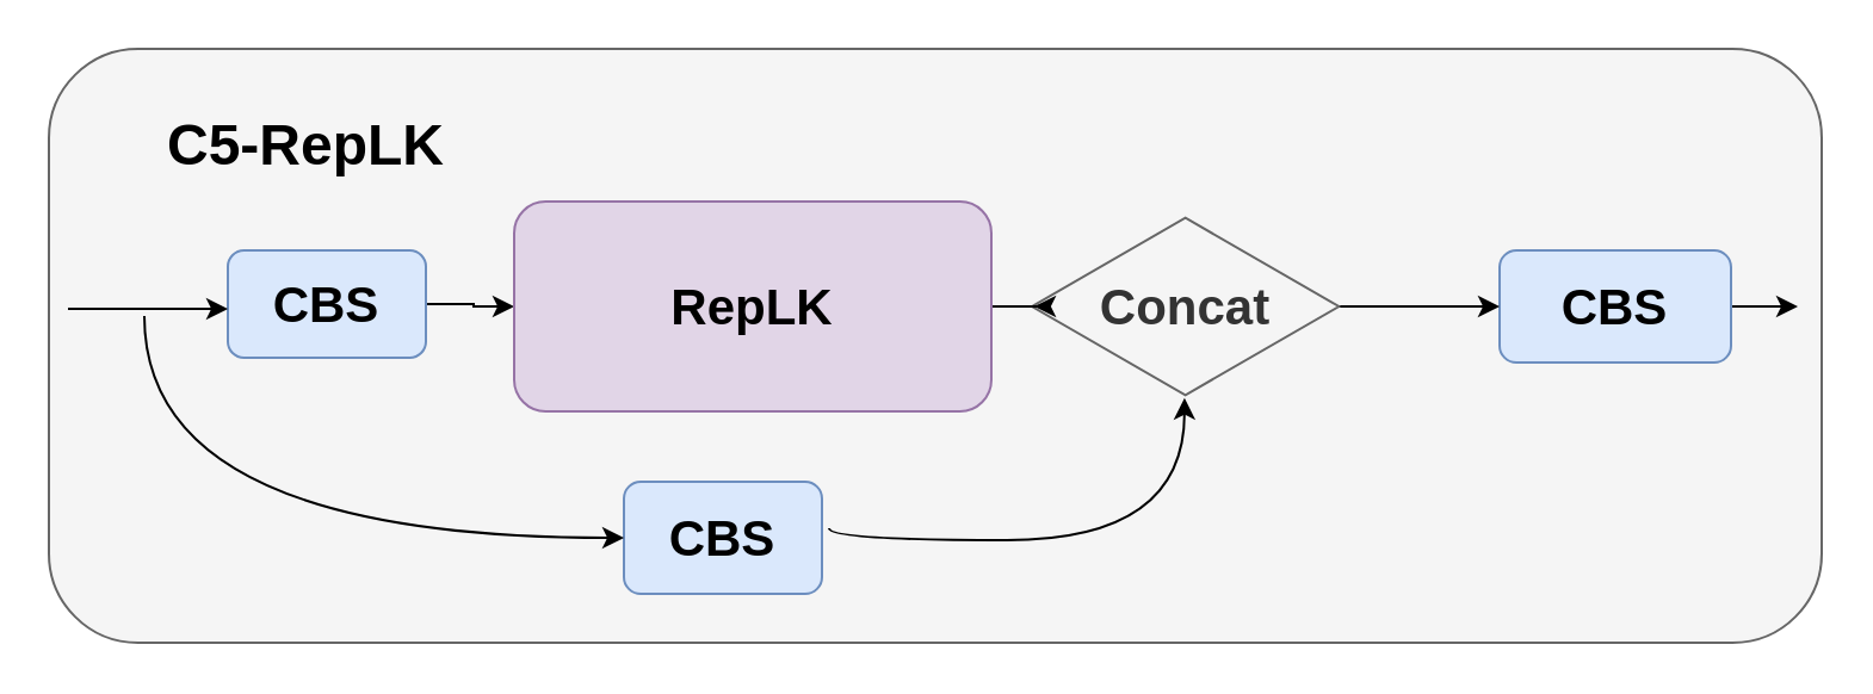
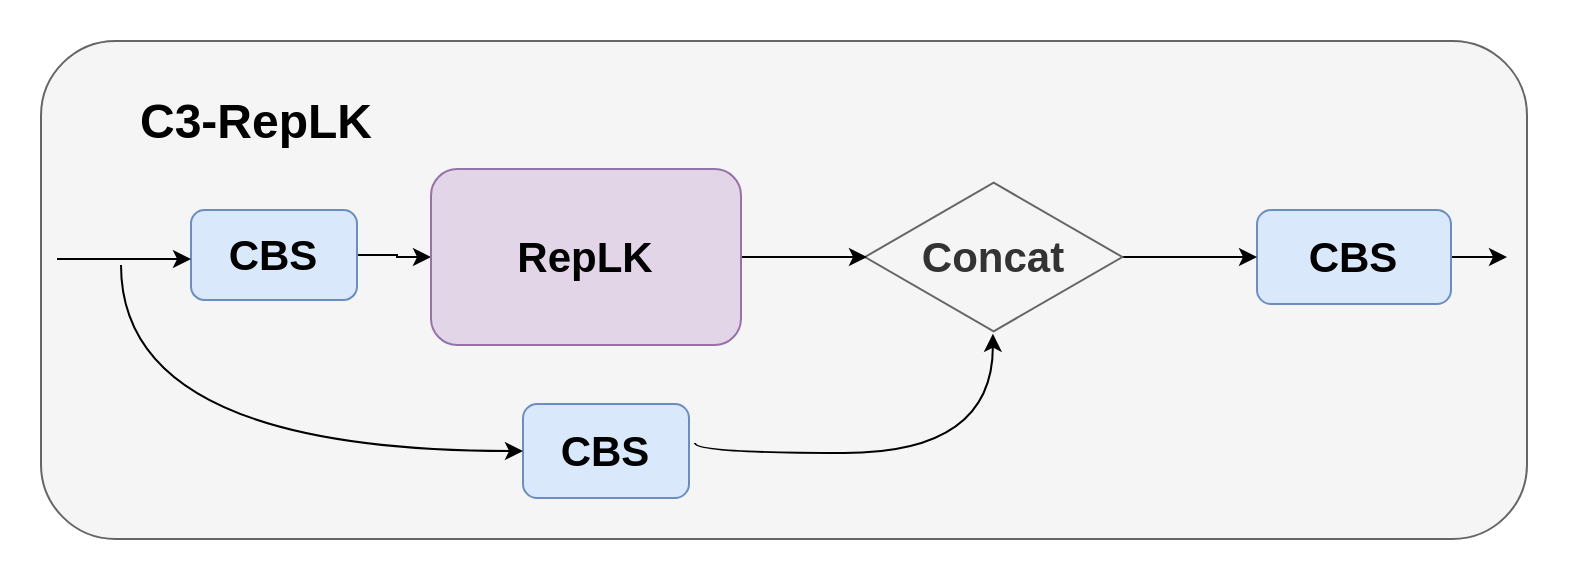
- <mxCell id="16" value="&lt;font style=&quot;font-size: 24px;&quot;&gt;&lt;b&gt;C5-RepLK&lt;/b&gt;&lt;/font&gt;" style="text;html=1;strokeColor=none;fillColor=none;align=center;verticalAlign=middle;whiteSpace=wrap;rounded=0;" vertex="1" parent="1"><mxGeometry x="61.5" y="46" width="131.5" height="30" as="geometry" /></mxCell>
+ <mxCell id="16" value="&lt;font style=&quot;font-size: 24px;&quot;&gt;&lt;b&gt;C3-RepLK&lt;/b&gt;&lt;/font&gt;" style="text;html=1;strokeColor=none;fillColor=none;align=center;verticalAlign=middle;whiteSpace=wrap;rounded=0;" vertex="1" parent="1"><mxGeometry x="61.5" y="46" width="131.5" height="30" as="geometry" /></mxCell>
- <mxCell id="12" value="&lt;font style=&quot;font-size: 21px;&quot;&gt;&lt;b&gt;RepLK&lt;/b&gt;&lt;/font&gt;" style="rounded=1;whiteSpace=wrap;html=1;fillColor=#e1d5e7;strokeColor=#9673a6;" vertex="1" parent="1"><mxGeometry x="215" y="84" width="200" height="88" as="geometry" /></mxCell>
+ <mxCell id="12" value="&lt;font style=&quot;font-size: 21px;&quot;&gt;&lt;b&gt;RepLK&lt;/b&gt;&lt;/font&gt;" style="rounded=1;whiteSpace=wrap;html=1;fillColor=#e1d5e7;strokeColor=#9673a6;" vertex="1" parent="1"><mxGeometry x="215" y="84" width="155" height="88" as="geometry" /></mxCell>
